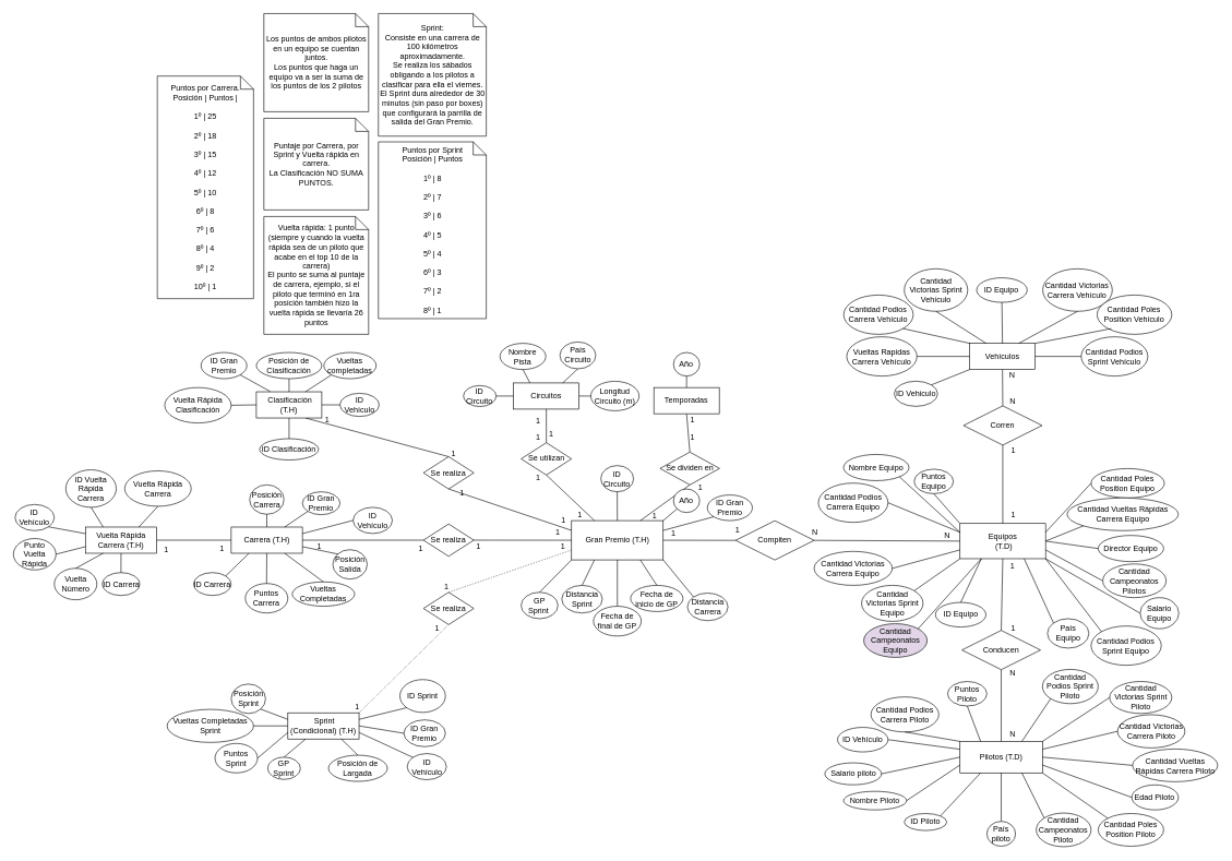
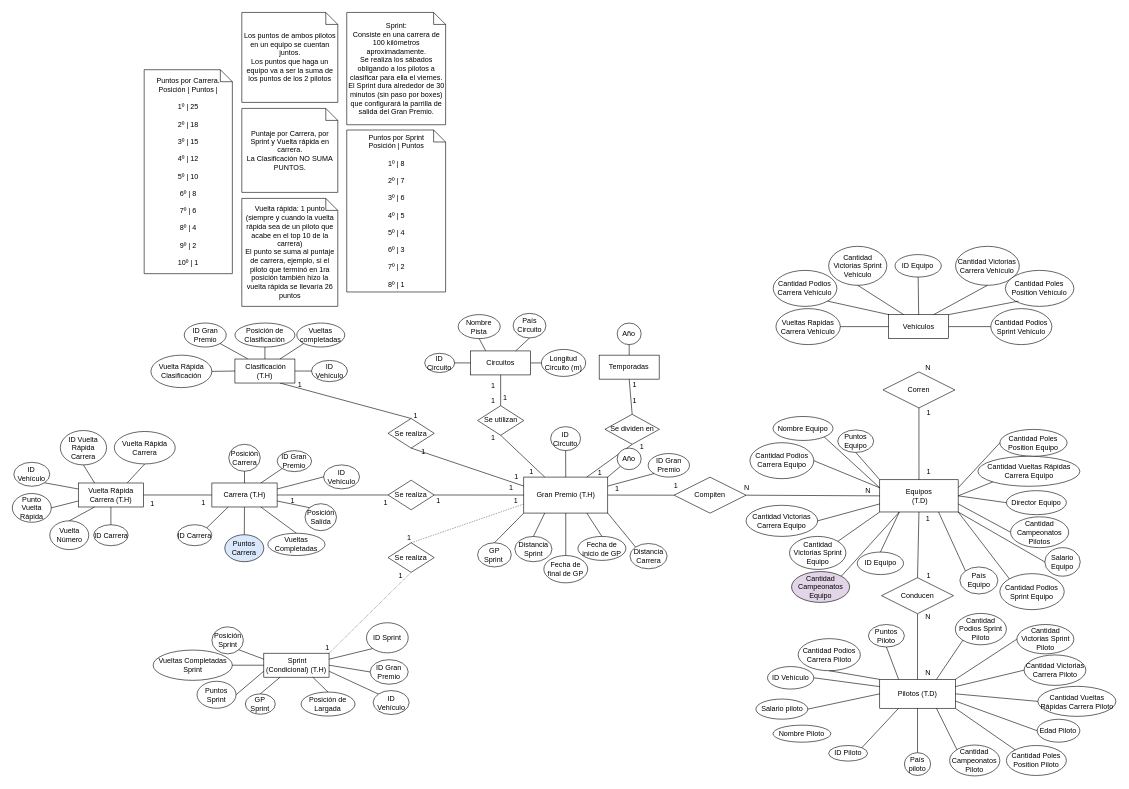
- <mxCell id="96" value="" style="endArrow=none;html=1;rounded=0;exitX=0;exitY=1;exitDx=0;exitDy=0;entryX=1;entryY=0;entryDx=0;entryDy=0;" parent="1" source="59" target="6" edge="1"><mxGeometry relative="1" as="geometry"><mxPoint x="1553.8" y="576.35" as="sourcePoint" /><mxPoint x="1555.8" y="596.35" as="targetPoint" /></mxGeometry></mxCell>
- <mxCell id="14" value="" style="endArrow=none;html=1;rounded=0;entryX=0.5;entryY=1;entryDx=0;entryDy=0;exitX=0.5;exitY=0;exitDx=0;exitDy=0;" parent="1" source="122" target="59" edge="1"><mxGeometry relative="1" as="geometry"><mxPoint x="1514.59" y="610.85" as="sourcePoint" /><mxPoint x="1513.665" y="507.1" as="targetPoint" /></mxGeometry></mxCell>
- <mxCell id="15" value="N" style="resizable=0;html=1;align=right;verticalAlign=bottom;" parent="14" connectable="0" vertex="1"><mxGeometry x="1" relative="1" as="geometry"><mxPoint x="19" y="18" as="offset" /></mxGeometry></mxCell>
- <mxCell id="6" value="ID Vehiculo" style="ellipse;whiteSpace=wrap;html=1;align=center;" parent="1" vertex="1"><mxGeometry x="1365.51" y="581.7" width="66.36" height="38.4" as="geometry" /></mxCell>
- <mxCell id="127" value="" style="endArrow=none;html=1;rounded=0;entryX=0.5;entryY=0;entryDx=0;entryDy=0;exitX=0.5;exitY=1;exitDx=0;exitDy=0;" parent="1" source="27" target="126" edge="1"><mxGeometry relative="1" as="geometry"><mxPoint x="440" y="640" as="sourcePoint" /><mxPoint x="814.45" y="676.42" as="targetPoint" /></mxGeometry></mxCell>
- <mxCell id="126" value="&lt;div&gt;ID Clasificación&lt;/div&gt;" style="ellipse;whiteSpace=wrap;html=1;align=center;" parent="1" vertex="1"><mxGeometry x="396.1" y="669.53" width="90" height="32.5" as="geometry" /></mxCell>
- <mxCell id="135" value="&lt;div&gt;Puntos&lt;/div&gt;Carrera" style="ellipse;whiteSpace=wrap;html=1;align=center;" parent="1" vertex="1"><mxGeometry x="374.245" y="890.73" width="65" height="45" as="geometry" /></mxCell>
+ <mxCell id="135" value="&lt;div&gt;Puntos&lt;/div&gt;Carrera" style="ellipse;whiteSpace=wrap;html=1;align=center;fillColor=#dae8fc;" parent="1" vertex="1"><mxGeometry x="374.245" y="890.73" width="65" height="45" as="geometry" /></mxCell>
- <mxCell id="12" value="" style="endArrow=none;html=1;rounded=0;entryX=1;entryY=0.5;entryDx=0;entryDy=0;exitX=0;exitY=0.75;exitDx=0;exitDy=0;" parent="1" source="4" target="7" edge="1"><mxGeometry relative="1" as="geometry"><mxPoint x="1459.6" y="1173.53" as="sourcePoint" /><mxPoint x="1405.98" y="1101.91" as="targetPoint" /></mxGeometry></mxCell>
